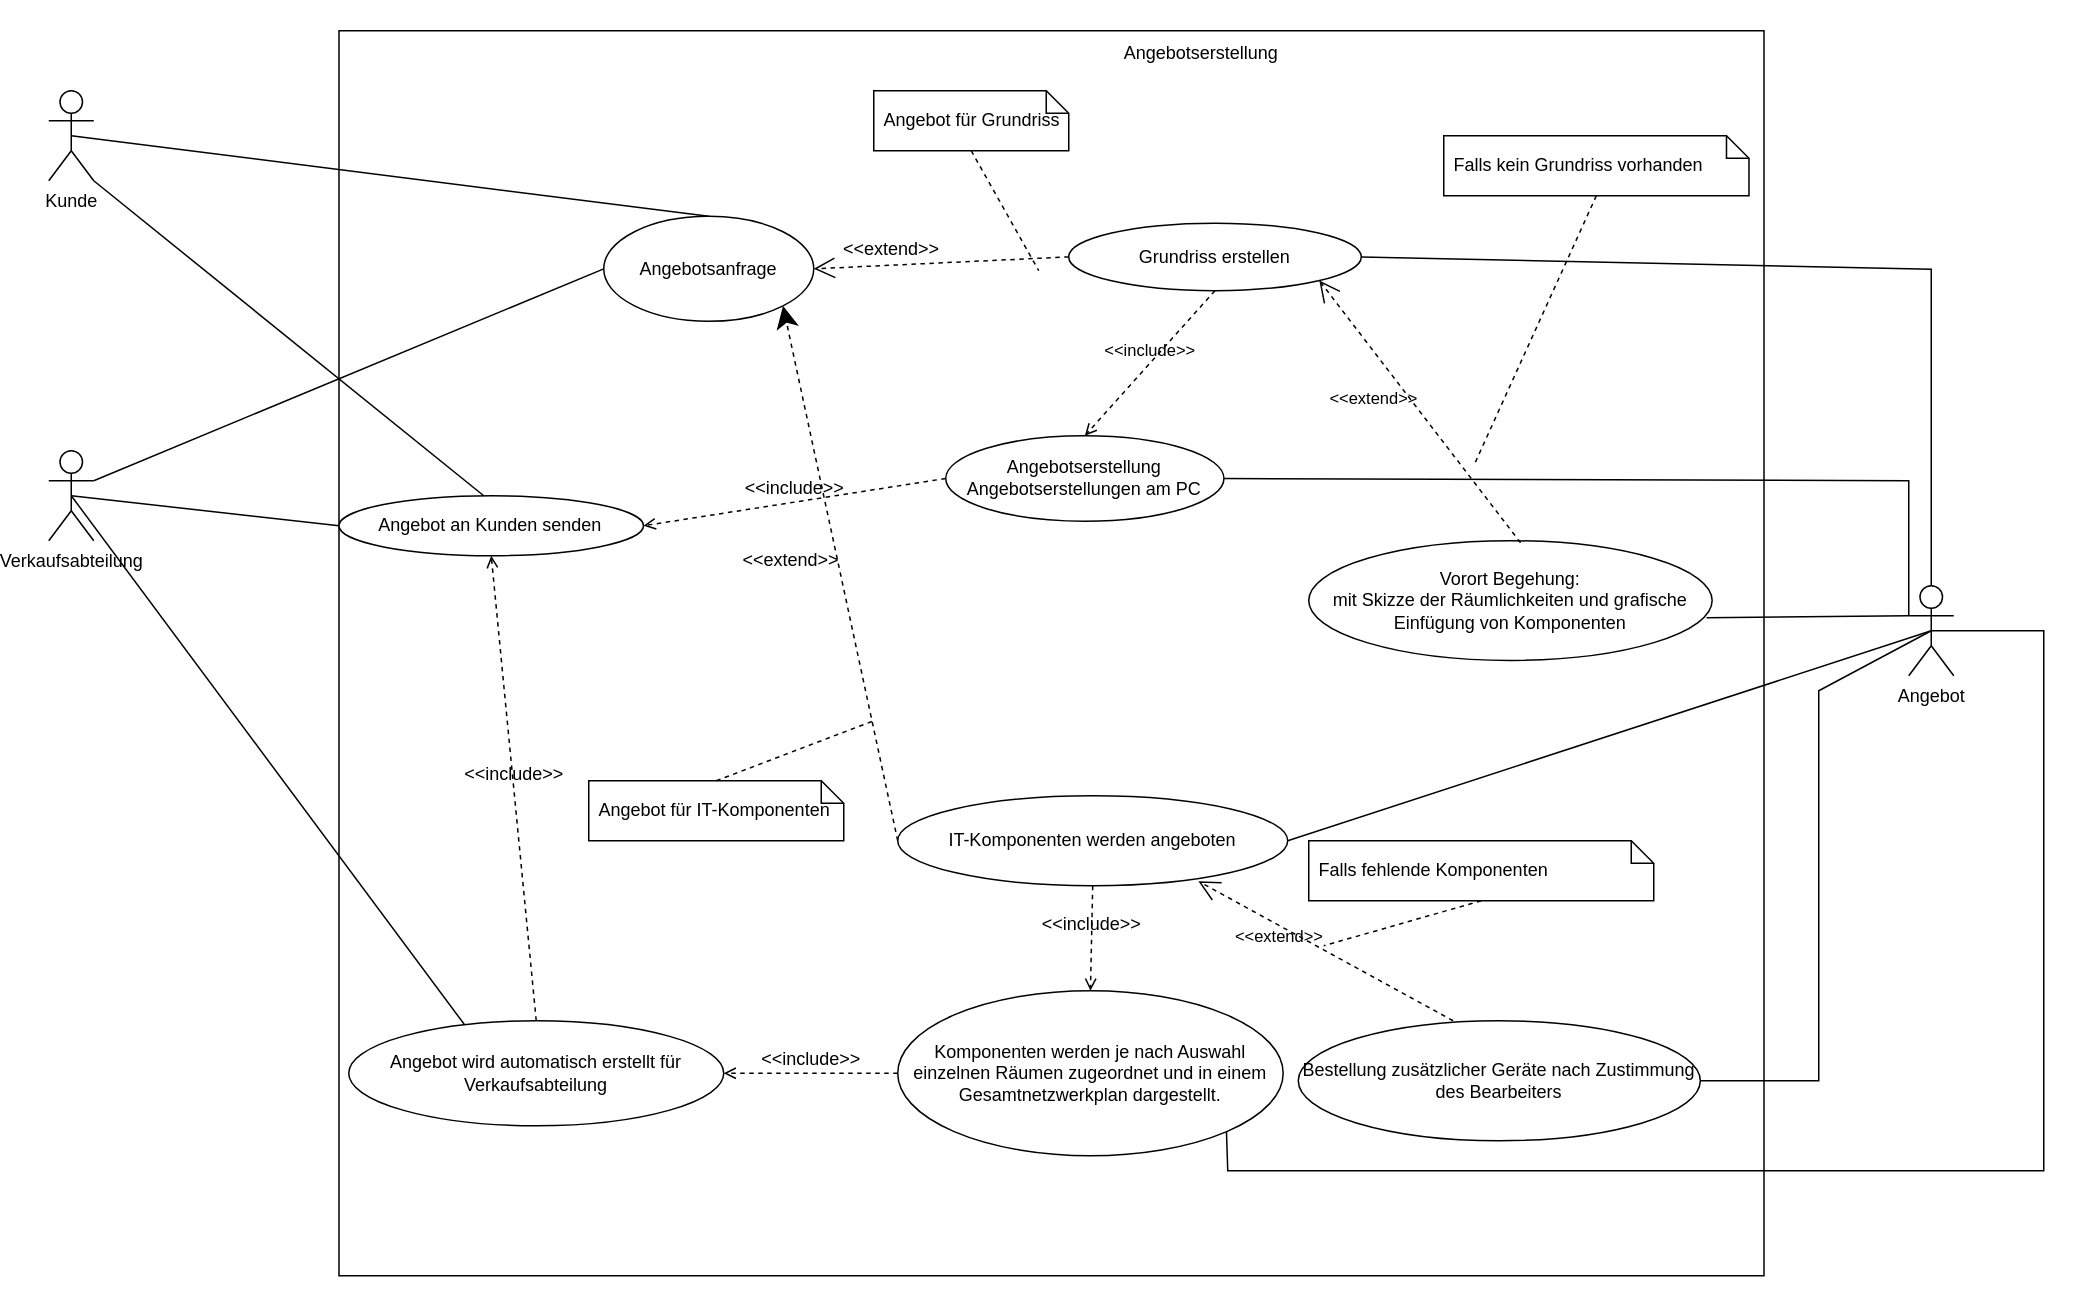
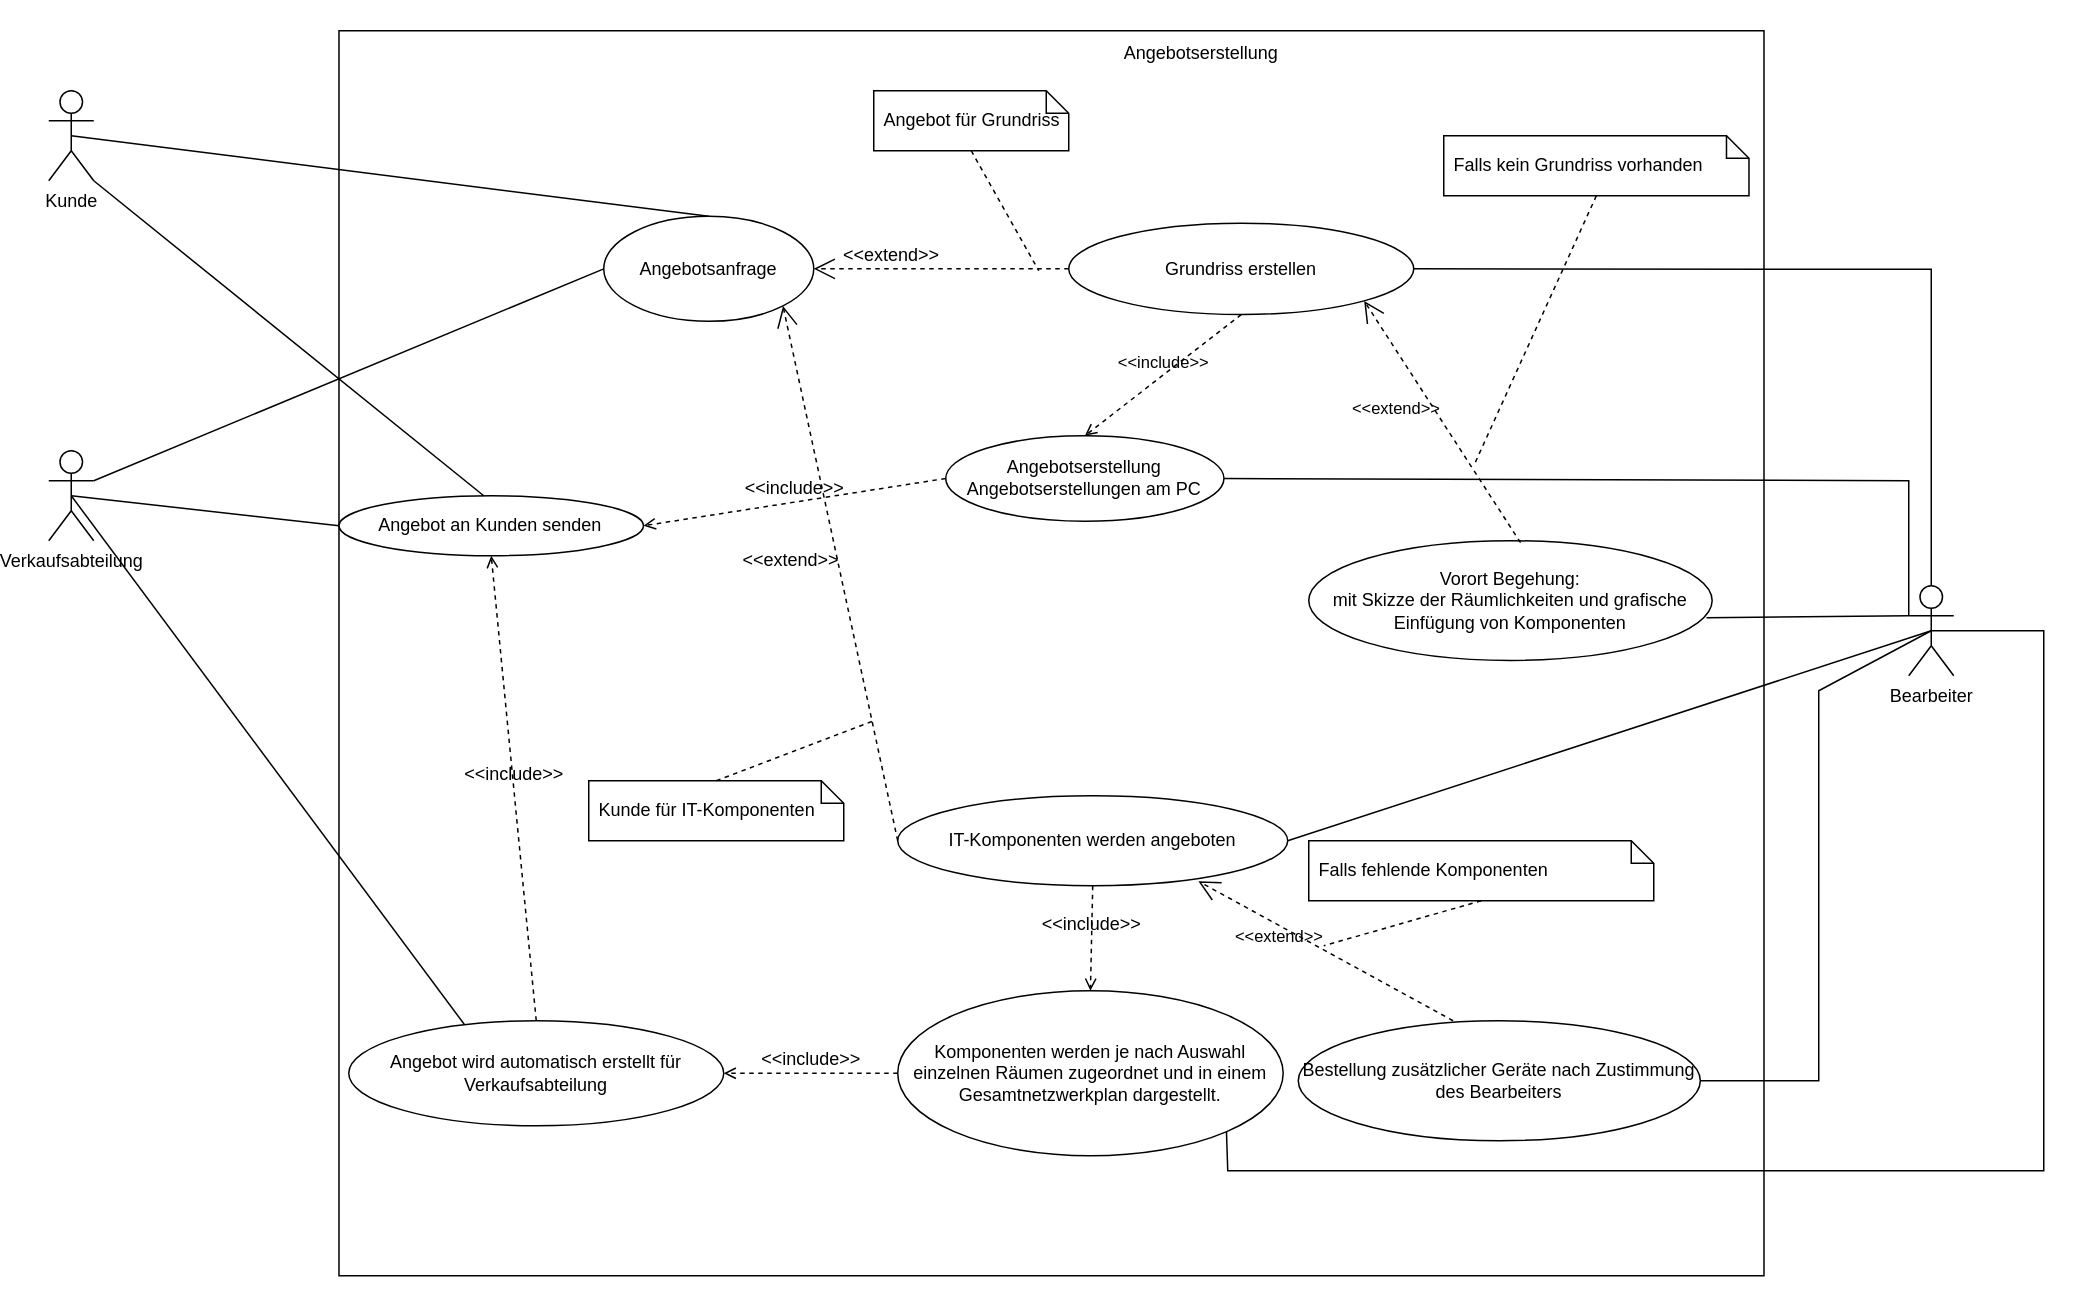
- <mxCell id="37" value="Grundriss erstellen" style="ellipse;whiteSpace=wrap;html=1;" parent="1" vertex="1"><mxGeometry x="700" y="148.26" width="195" height="45" as="geometry" /></mxCell>
+ <mxCell id="37" value="Grundriss erstellen" style="ellipse;whiteSpace=wrap;html=1;" parent="1" vertex="1"><mxGeometry x="700" y="148.26" width="230" height="60.93" as="geometry" /></mxCell>
- <mxCell id="29" value="&amp;lt;&amp;lt;extend&amp;gt;&amp;gt;" style="align=right;html=1;verticalAlign=bottom;rounded=0;labelBackgroundColor=none;endArrow=classic;endSize=12;dashed=1;strokeWidth=1;fontSize=12;exitX=0;exitY=0.5;exitDx=0;exitDy=0;entryX=1;entryY=1;entryDx=0;entryDy=0;" edge="1" parent="1" source="8" target="23"><mxGeometry relative="1" as="geometry"><mxPoint x="-130" y="100" as="targetPoint" /><mxPoint x="30" y="100" as="sourcePoint" /></mxGeometry></mxCell>
+ <mxCell id="29" value="&amp;lt;&amp;lt;extend&amp;gt;&amp;gt;" style="align=right;html=1;verticalAlign=bottom;rounded=0;labelBackgroundColor=none;endArrow=open;endSize=12;dashed=1;strokeWidth=1;fontSize=12;exitX=0;exitY=0.5;exitDx=0;exitDy=0;entryX=1;entryY=1;entryDx=0;entryDy=0;" edge="1" parent="1" source="8" target="23"><mxGeometry relative="1" as="geometry"><mxPoint x="-130" y="100" as="targetPoint" /><mxPoint x="30" y="100" as="sourcePoint" /></mxGeometry></mxCell>
- <mxCell id="3" value="Angebot" style="shape=umlActor;verticalLabelPosition=bottom;verticalAlign=top;html=1;outlineConnect=0;" parent="1" vertex="1"><mxGeometry x="1260" y="390" width="30" height="60" as="geometry" /></mxCell>
+ <mxCell id="3" value="Bearbeiter" style="shape=umlActor;verticalLabelPosition=bottom;verticalAlign=top;html=1;outlineConnect=0;" parent="1" vertex="1"><mxGeometry x="1260" y="390" width="30" height="60" as="geometry" /></mxCell>
- <mxCell id="28" value="Angebot für IT-Komponenten" style="shape=note;size=15;spacingLeft=5;align=left;whiteSpace=wrap;fontSize=12;" vertex="1" parent="1"><mxGeometry x="380" y="520" width="170" height="40" as="geometry" /></mxCell>
+ <mxCell id="28" value="Kunde für IT-Komponenten" style="shape=note;size=15;spacingLeft=5;align=left;whiteSpace=wrap;fontSize=12;" vertex="1" parent="1"><mxGeometry x="380" y="520" width="170" height="40" as="geometry" /></mxCell>
